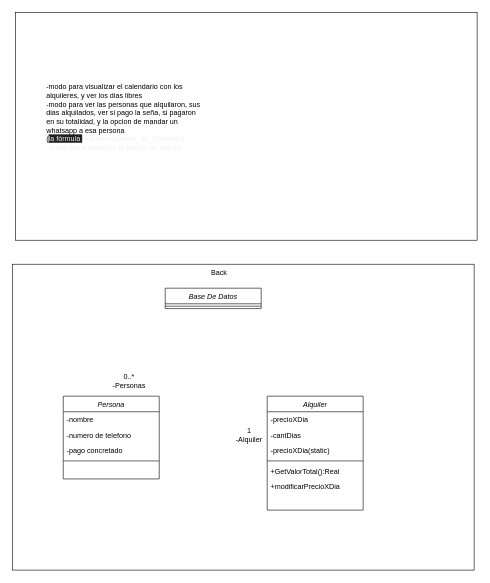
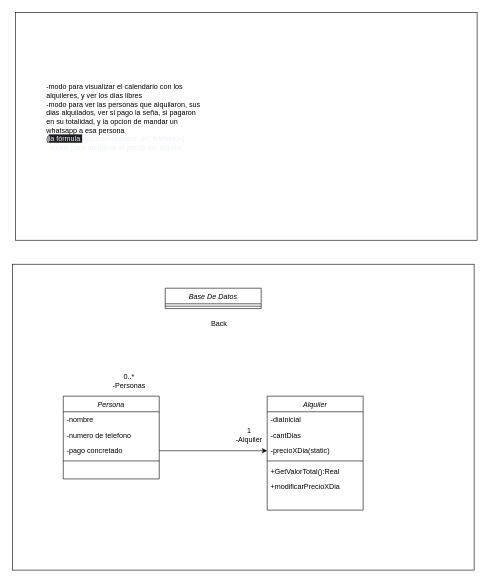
- <mxCell id="22" value="Back" style="text;html=1;align=center;verticalAlign=middle;whiteSpace=wrap;rounded=0;" vertex="1" parent="1"><mxGeometry x="335" y="440" width="60" height="30" as="geometry" /></mxCell>
+ <mxCell id="22" value="Back" style="text;html=1;align=center;verticalAlign=middle;whiteSpace=wrap;rounded=0;" vertex="1" parent="1"><mxGeometry x="335" y="525" width="60" height="30" as="geometry" /></mxCell>
- <mxCell id="10" value="-precioXDia" style="text;align=left;verticalAlign=top;spacingLeft=4;spacingRight=4;overflow=hidden;rotatable=0;points=[[0,0.5],[1,0.5]];portConstraint=eastwest;" vertex="1" parent="9"><mxGeometry y="26" width="160" height="26" as="geometry" /></mxCell>
+ <mxCell id="10" value="-diaInicial" style="text;align=left;verticalAlign=top;spacingLeft=4;spacingRight=4;overflow=hidden;rotatable=0;points=[[0,0.5],[1,0.5]];portConstraint=eastwest;" vertex="1" parent="9"><mxGeometry y="26" width="160" height="26" as="geometry" /></mxCell>
+ <mxCell id="16" style="edgeStyle=orthogonalEdgeStyle;rounded=0;orthogonalLoop=1;jettySize=auto;html=1;exitX=1;exitY=0.5;exitDx=0;exitDy=0;entryX=0;entryY=0.5;entryDx=0;entryDy=0;" edge="1" parent="1" source="6" target="12"><mxGeometry relative="1" as="geometry" /></mxCell>
